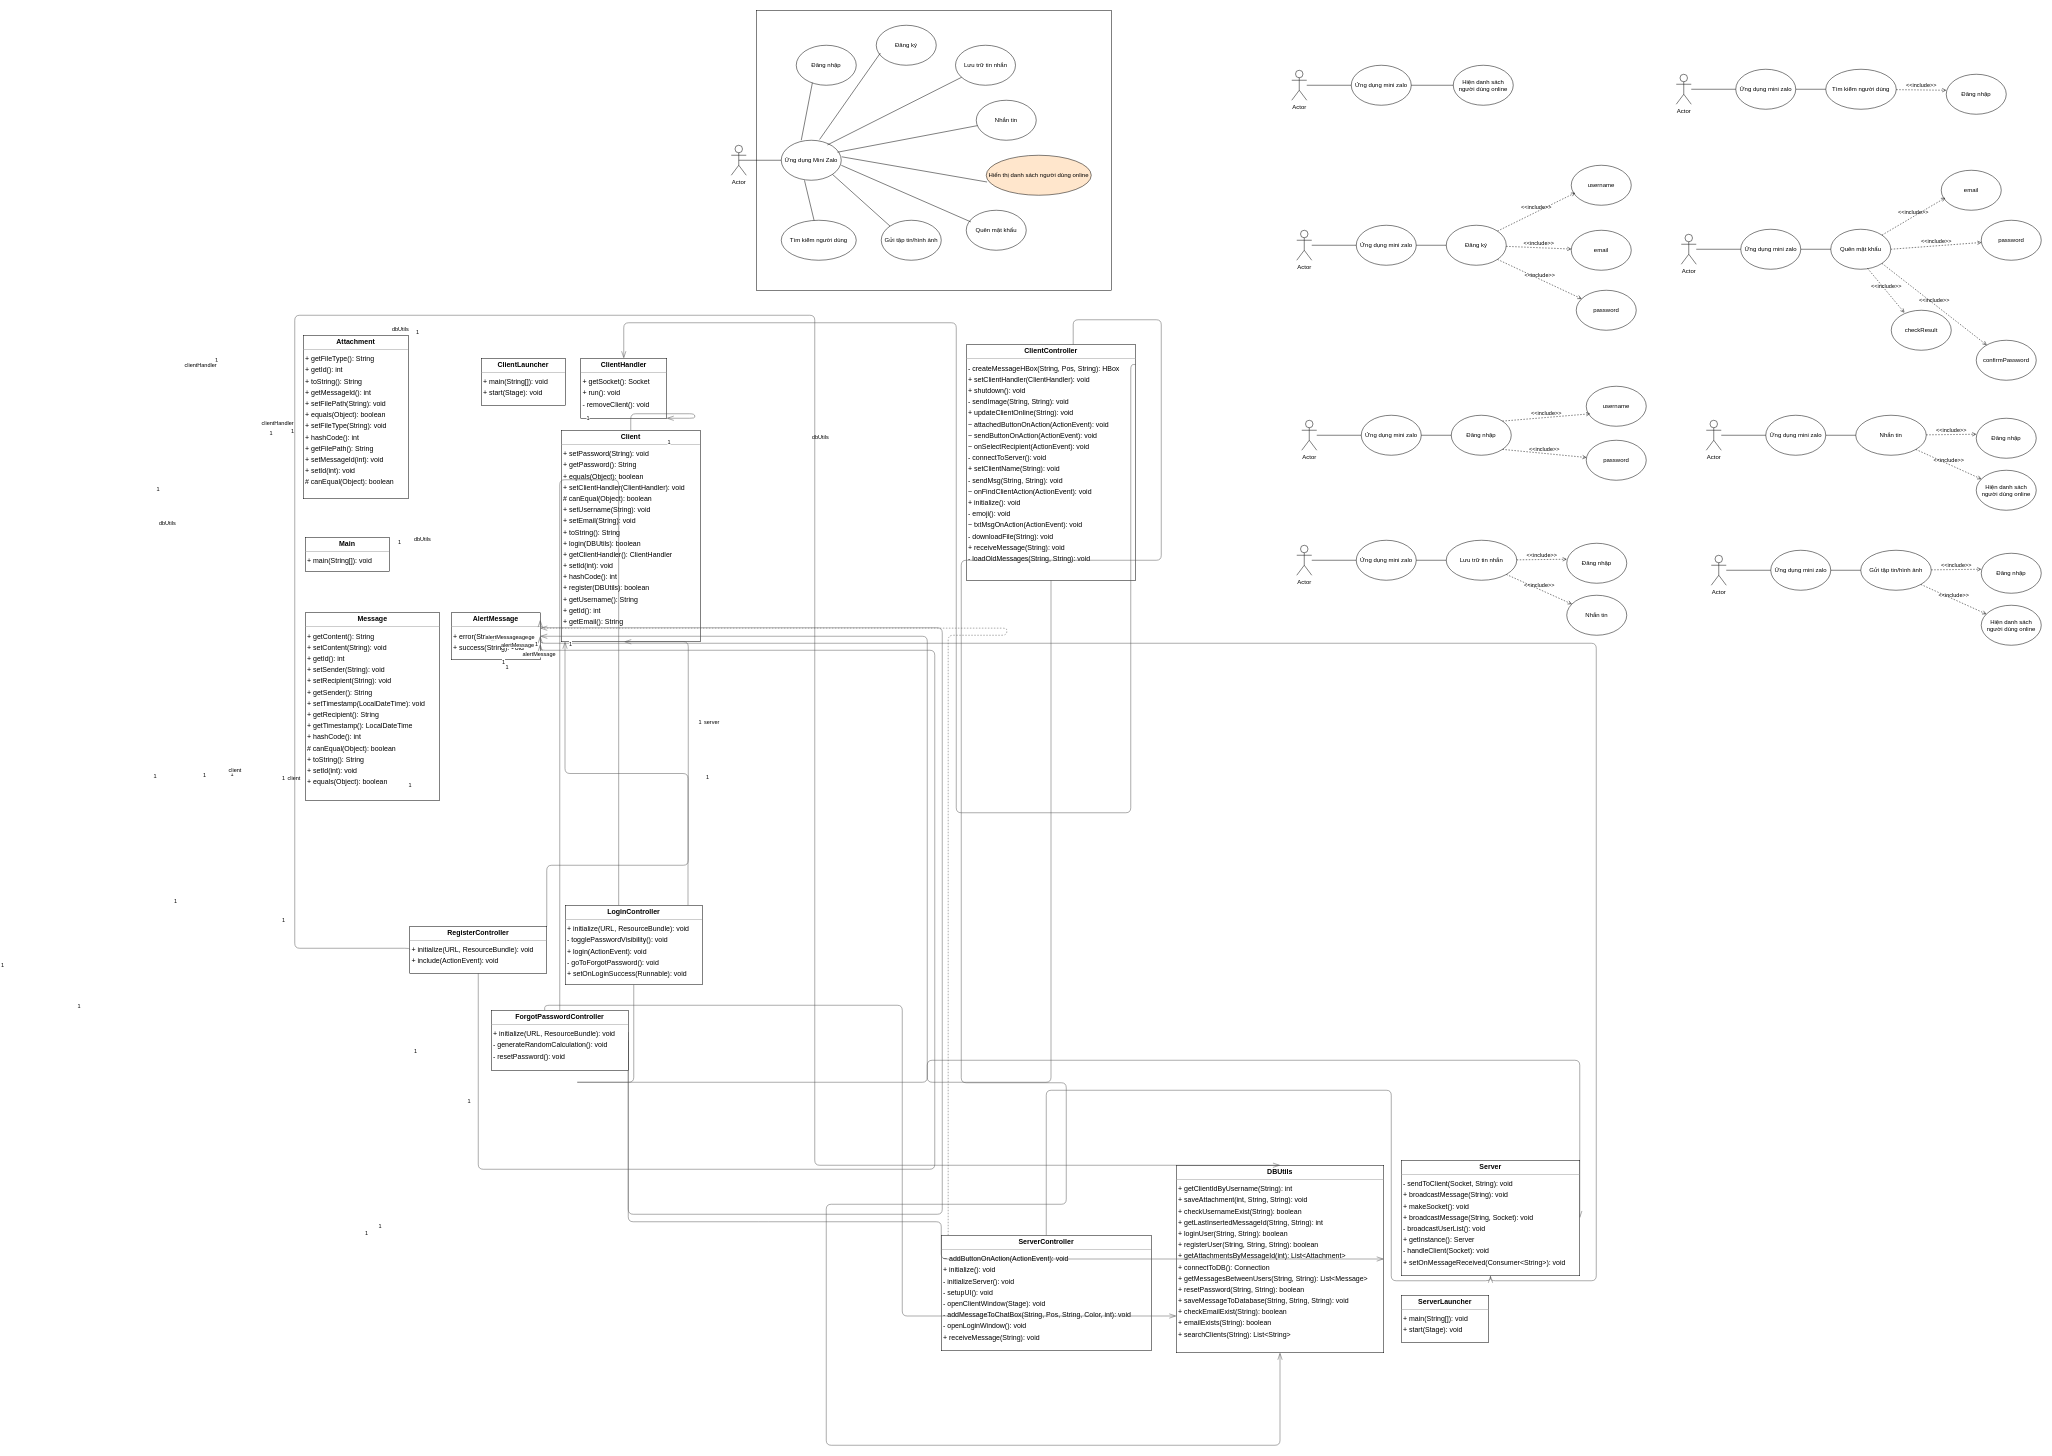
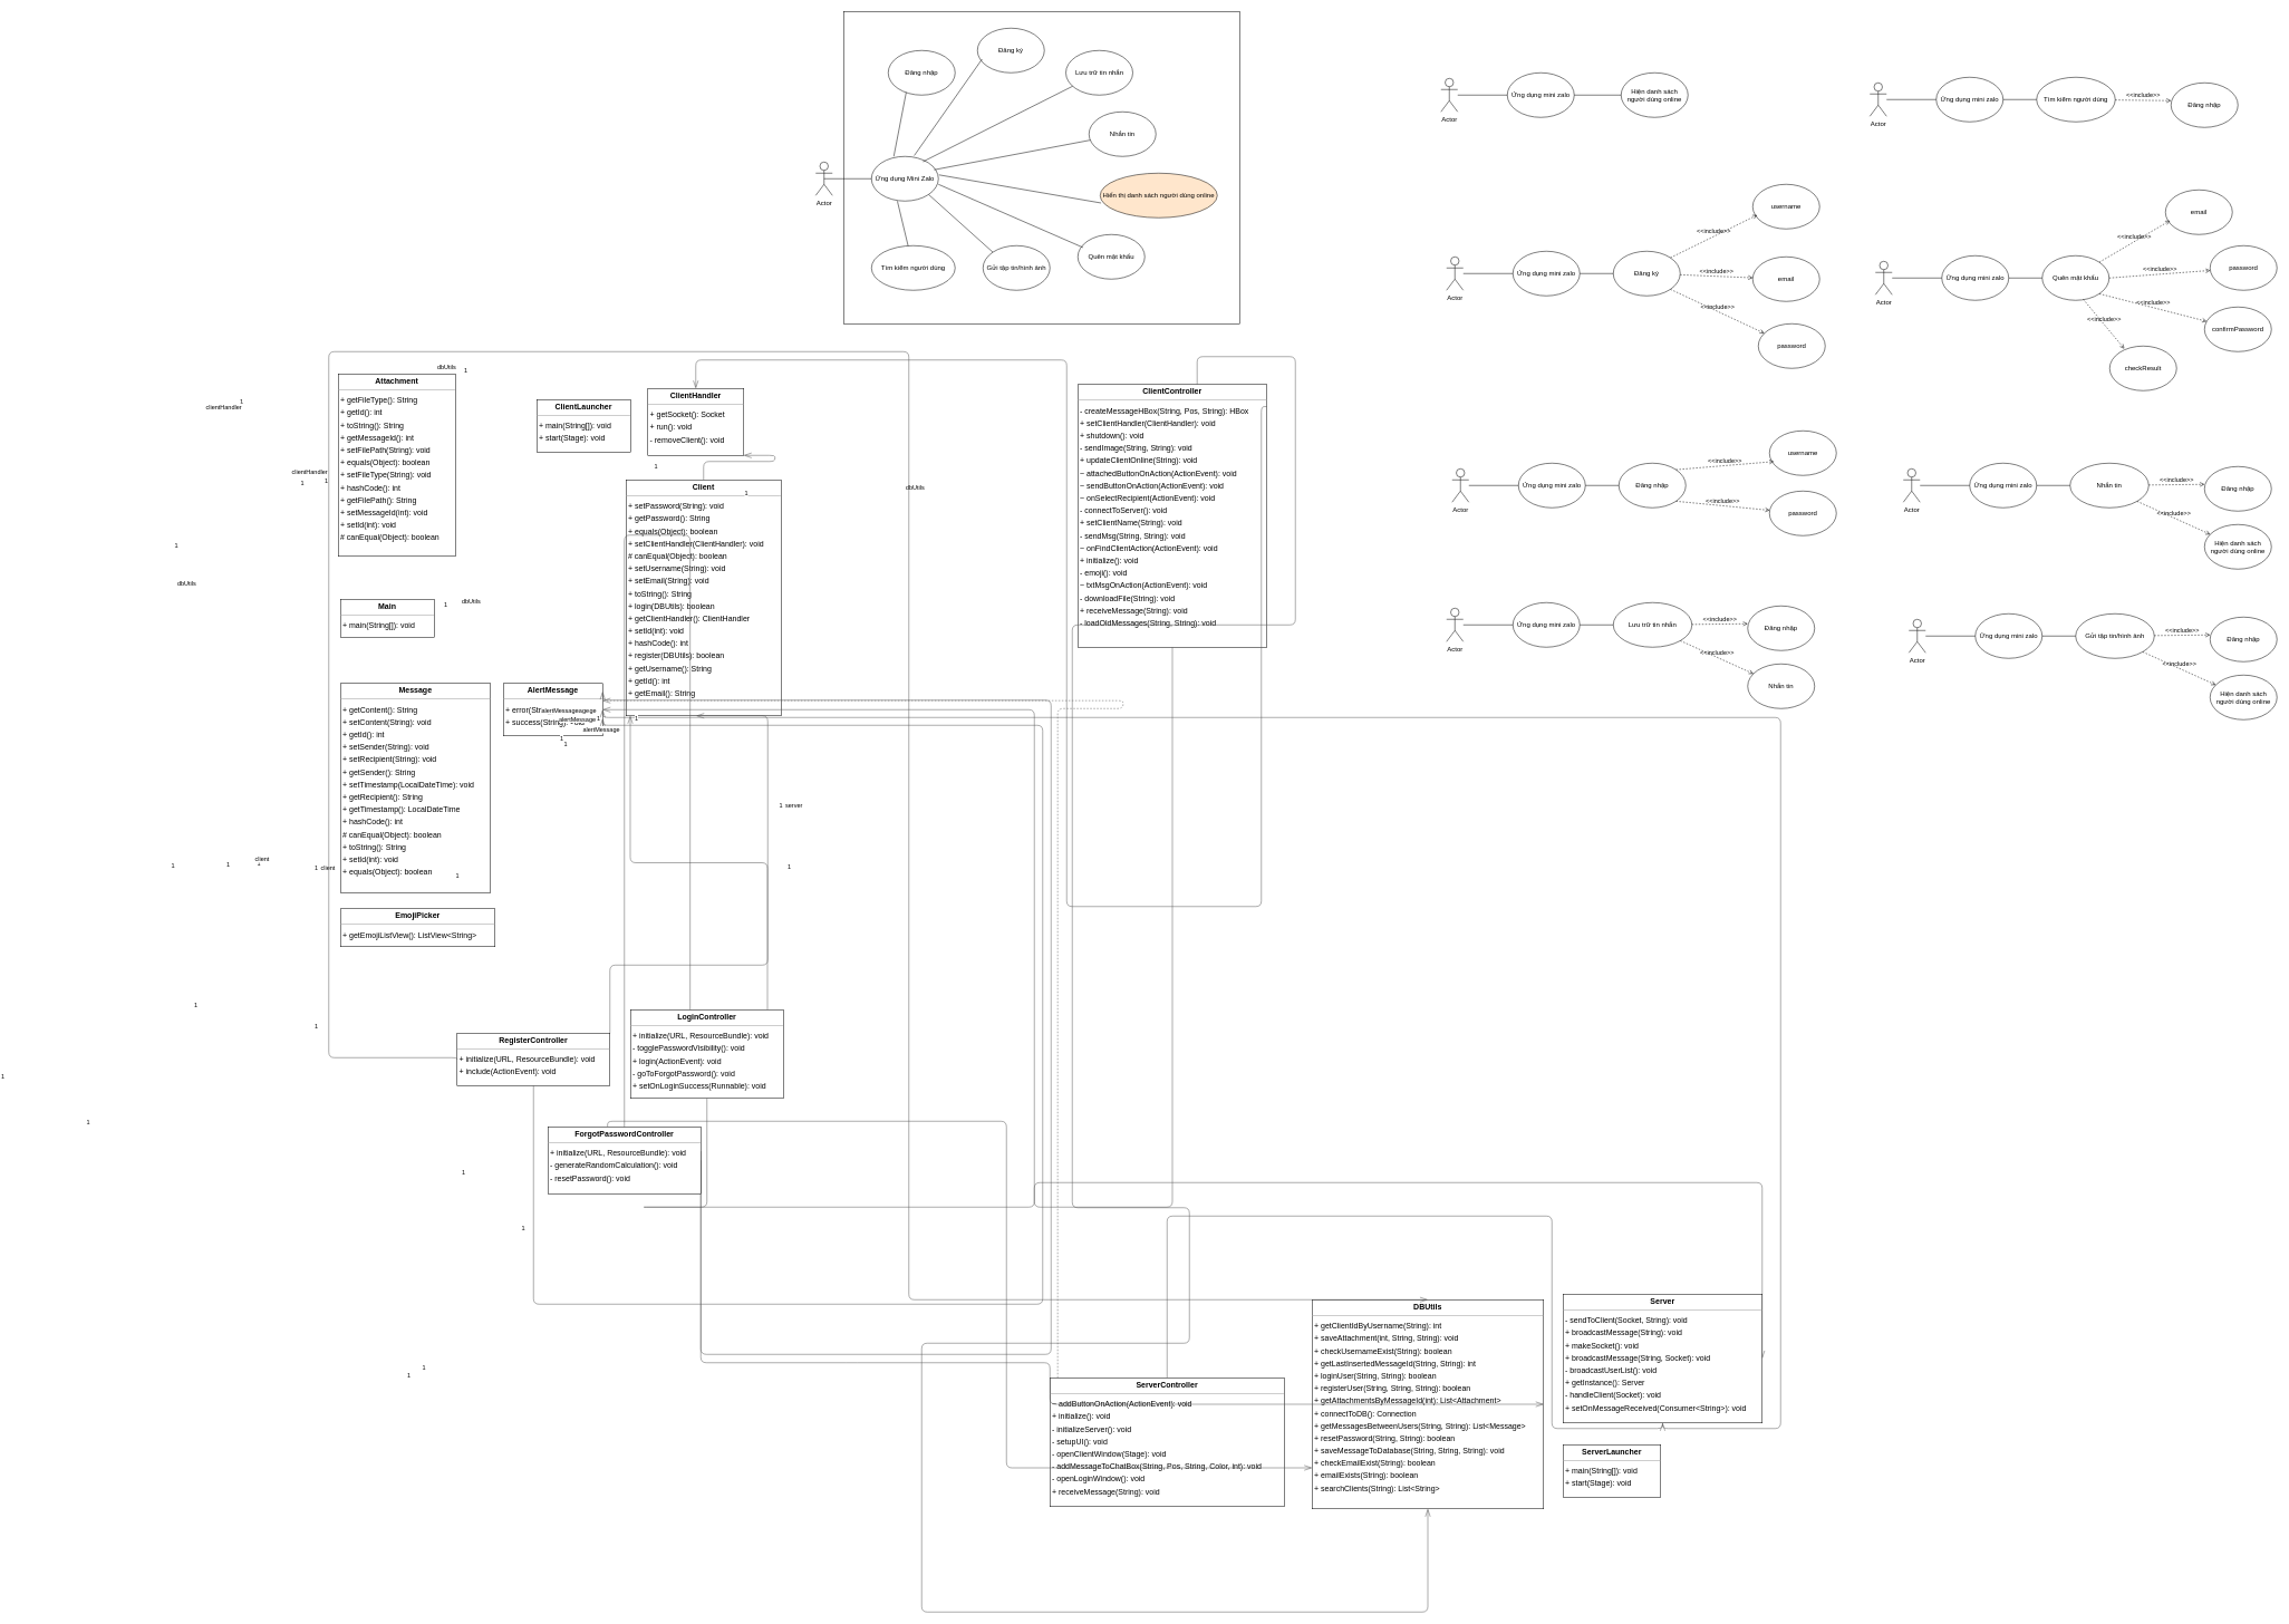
- <mxCell id="55" value="confirmPassword" style="ellipse;whiteSpace=wrap;html=1;" parent="1" vertex="1"><mxGeometry x="3383" y="680" width="120" height="80" as="geometry" /></mxCell>
+ <mxCell id="55" value="confirmPassword" style="ellipse;whiteSpace=wrap;html=1;" parent="1" vertex="1"><mxGeometry x="3383" y="550" width="120" height="80" as="geometry" /></mxCell>
- <mxCell id="70" value="&lt;p style=&quot;margin:0px;margin-top:4px;text-align:center;&quot;&gt;&lt;b&gt;ClientHandler&lt;/b&gt;&lt;/p&gt;&lt;hr size=&quot;1&quot;/&gt;&lt;p style=&quot;margin:0 0 0 4px;line-height:1.6;&quot;&gt;+ getSocket(): Socket&lt;br/&gt;+ run(): void&lt;br/&gt;- removeClient(): void&lt;/p&gt;" style="verticalAlign=top;align=left;overflow=fill;fontSize=14;fontFamily=Helvetica;html=1;rounded=0;shadow=0;comic=0;labelBackgroundColor=none;strokeWidth=1;" parent="1" vertex="1"><mxGeometry x="592" y="716" width="172" height="120" as="geometry" /></mxCell>
+ <mxCell id="70" value="&lt;p style=&quot;margin:0px;margin-top:4px;text-align:center;&quot;&gt;&lt;b&gt;ClientHandler&lt;/b&gt;&lt;/p&gt;&lt;hr size=&quot;1&quot;/&gt;&lt;p style=&quot;margin:0 0 0 4px;line-height:1.6;&quot;&gt;+ getSocket(): Socket&lt;br/&gt;+ run(): void&lt;br/&gt;- removeClient(): void&lt;/p&gt;" style="verticalAlign=top;align=left;overflow=fill;fontSize=14;fontFamily=Helvetica;html=1;rounded=0;shadow=0;comic=0;labelBackgroundColor=none;strokeWidth=1;" parent="1" vertex="1"><mxGeometry x="592" y="696" width="172" height="120" as="geometry" /></mxCell>
+ <mxCell id="73" value="&lt;p style=&quot;margin:0px;margin-top:4px;text-align:center;&quot;&gt;&lt;b&gt;EmojiPicker&lt;/b&gt;&lt;/p&gt;&lt;hr size=&quot;1&quot;/&gt;&lt;p style=&quot;margin:0 0 0 4px;line-height:1.6;&quot;&gt;+ getEmojiListView(): ListView&amp;lt;String&amp;gt;&lt;/p&gt;" style="verticalAlign=top;align=left;overflow=fill;fontSize=14;fontFamily=Helvetica;html=1;rounded=0;shadow=0;comic=0;labelBackgroundColor=none;strokeWidth=1;" parent="1" vertex="1"><mxGeometry x="41" y="1629" width="277" height="68" as="geometry" /></mxCell>
